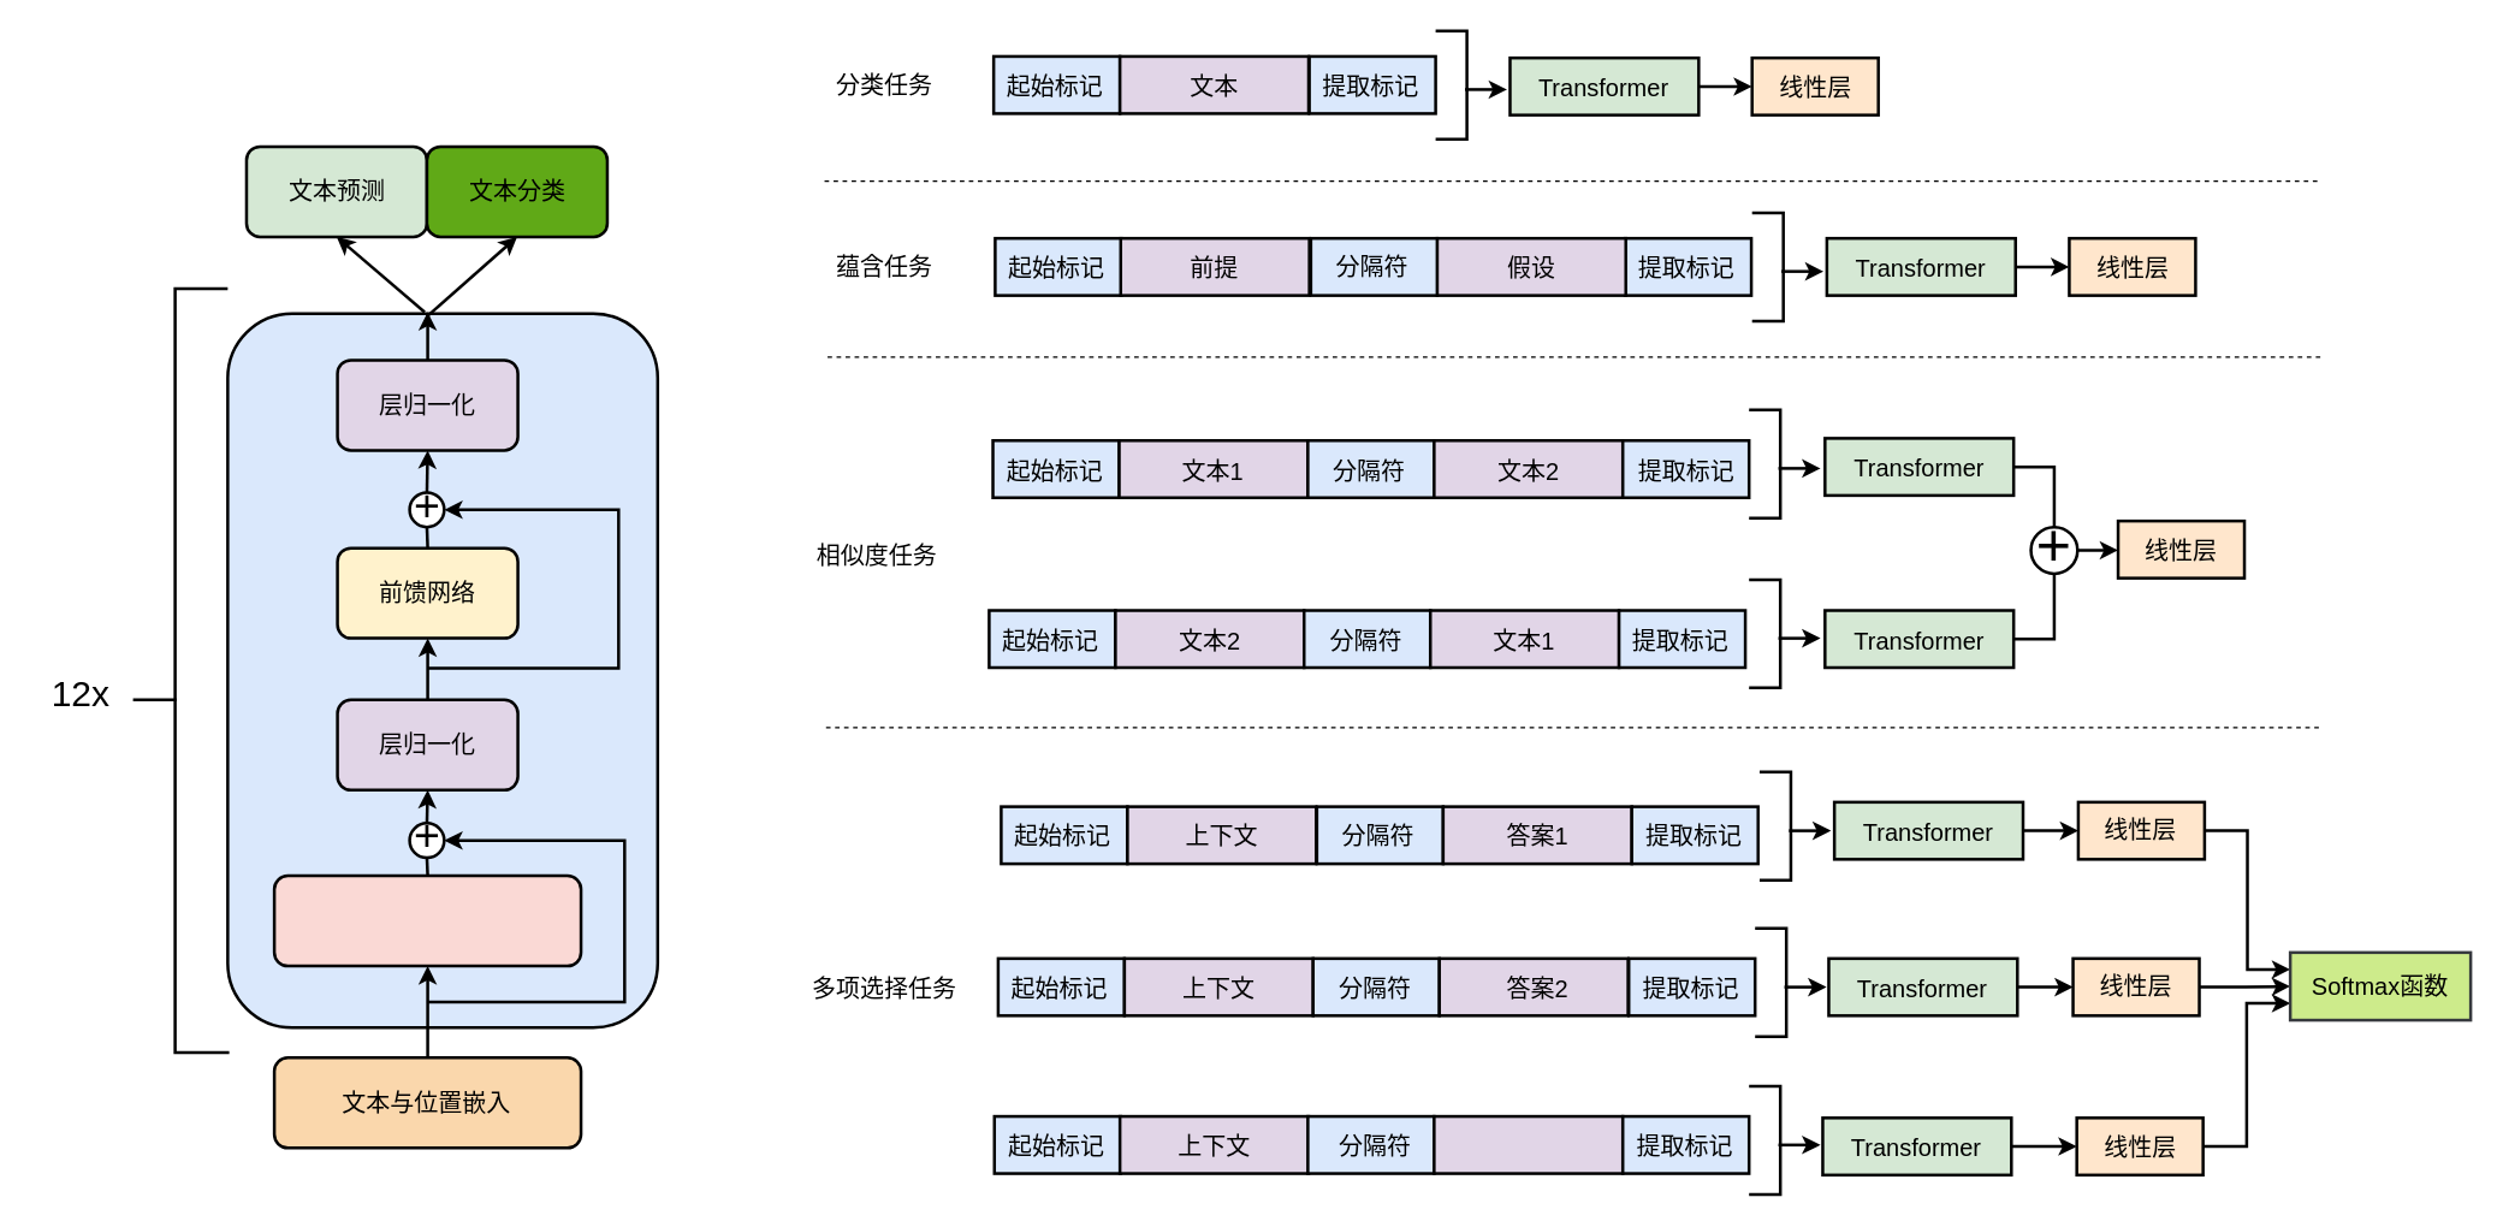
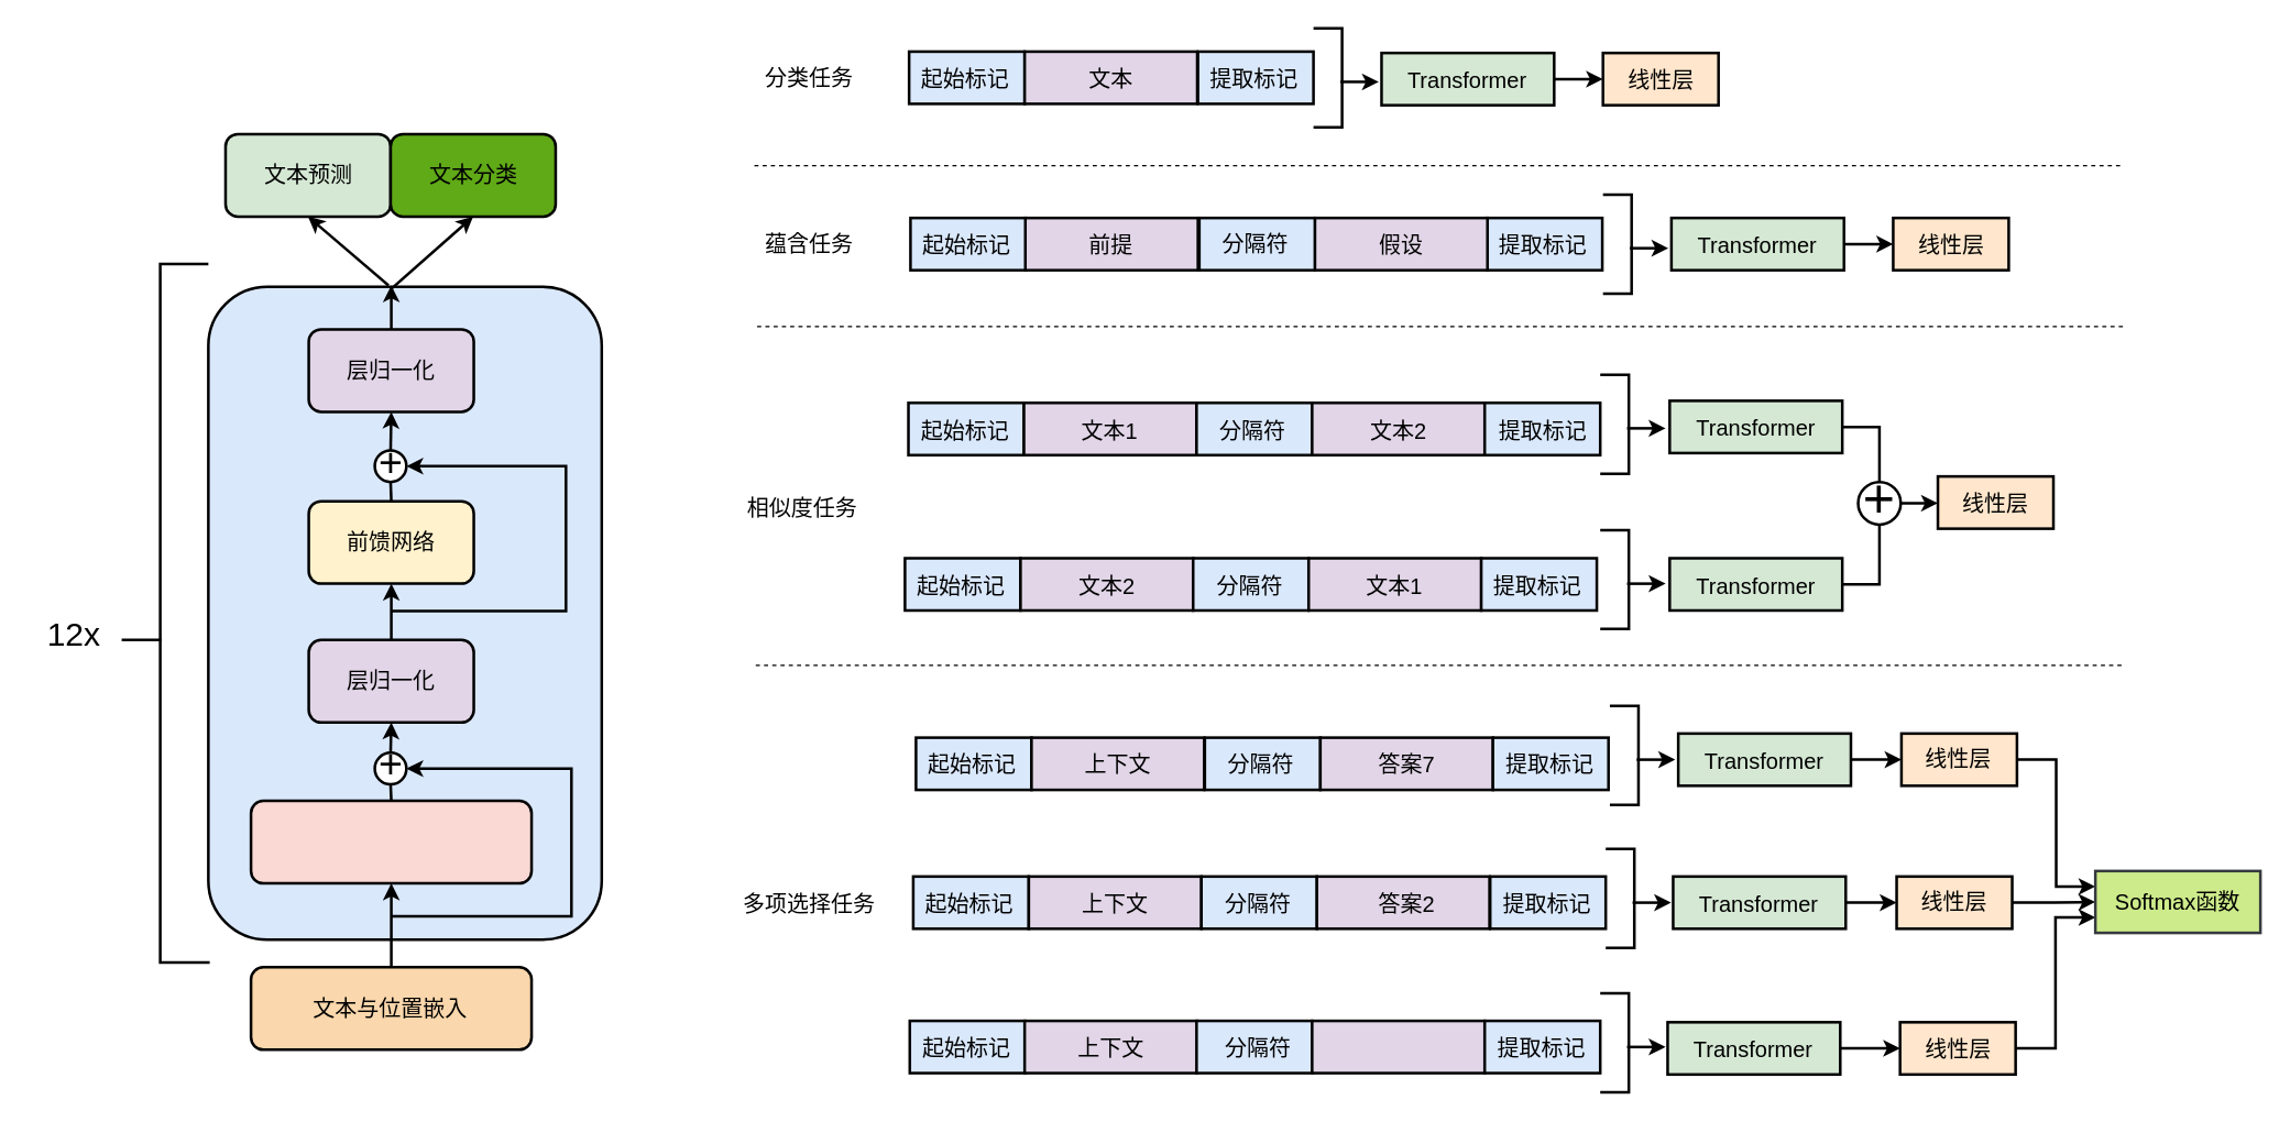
- <mxCell id="102" value="&lt;span style=&quot;font-size: 16px;&quot;&gt;答案1&lt;/span&gt;" style="text;html=1;align=center;verticalAlign=middle;whiteSpace=wrap;rounded=0;" vertex="1" parent="1"><mxGeometry x="976.75" y="541" width="91" height="30" as="geometry" /></mxCell>
+ <mxCell id="102" value="&lt;span style=&quot;font-size: 16px;&quot;&gt;答案7&lt;/span&gt;" style="text;html=1;align=center;verticalAlign=middle;whiteSpace=wrap;rounded=0;" vertex="1" parent="1"><mxGeometry x="976.75" y="541" width="91" height="30" as="geometry" /></mxCell>
